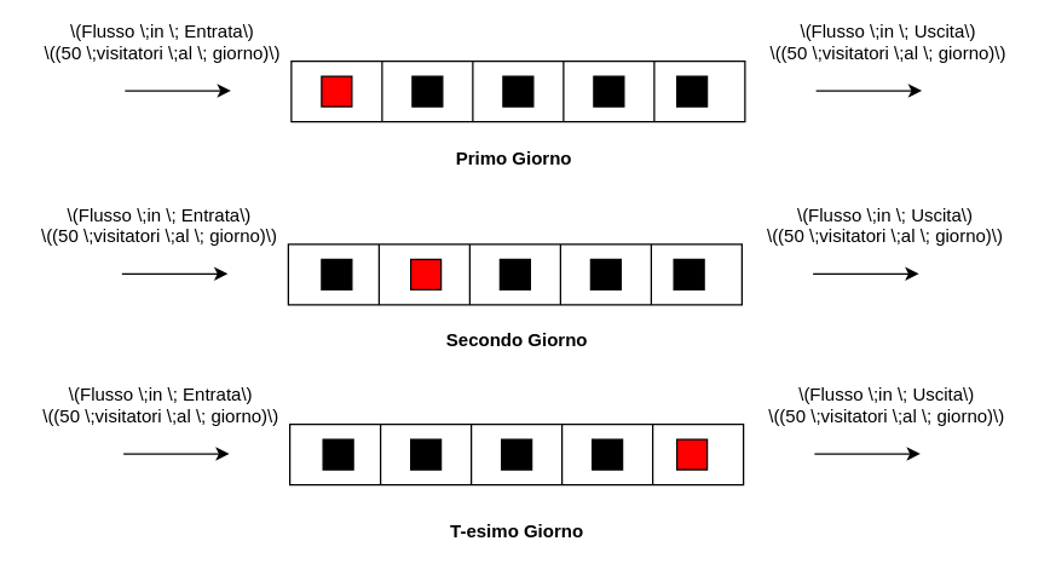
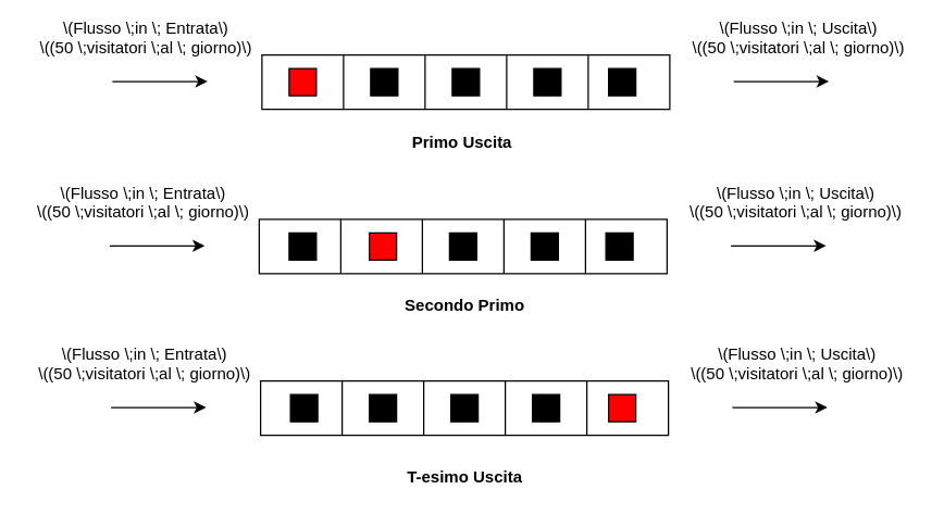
- <mxCell id="50" value="Primo Giorno" style="text;html=1;align=center;verticalAlign=middle;whiteSpace=wrap;rounded=0;fontStyle=1" vertex="1" parent="1"><mxGeometry x="292" y="90" width="95" height="30" as="geometry" /></mxCell>
+ <mxCell id="50" value="Primo Uscita" style="text;html=1;align=center;verticalAlign=middle;whiteSpace=wrap;rounded=0;fontStyle=1" vertex="1" parent="1"><mxGeometry x="292" y="90" width="95" height="30" as="geometry" /></mxCell>
- <mxCell id="51" value="Secondo Giorno" style="text;html=1;align=center;verticalAlign=middle;whiteSpace=wrap;rounded=0;fontStyle=1" vertex="1" parent="1"><mxGeometry x="291" y="210" width="101" height="30" as="geometry" /></mxCell>
+ <mxCell id="51" value="Secondo Primo" style="text;html=1;align=center;verticalAlign=middle;whiteSpace=wrap;rounded=0;fontStyle=1" vertex="1" parent="1"><mxGeometry x="291" y="210" width="101" height="30" as="geometry" /></mxCell>
- <mxCell id="52" value="T-esimo Giorno" style="text;html=1;align=center;verticalAlign=middle;whiteSpace=wrap;rounded=0;fontStyle=1" vertex="1" parent="1"><mxGeometry x="294" y="336" width="95" height="30" as="geometry" /></mxCell>
+ <mxCell id="52" value="T-esimo Uscita" style="text;html=1;align=center;verticalAlign=middle;whiteSpace=wrap;rounded=0;fontStyle=1" vertex="1" parent="1"><mxGeometry x="294" y="336" width="95" height="30" as="geometry" /></mxCell>
